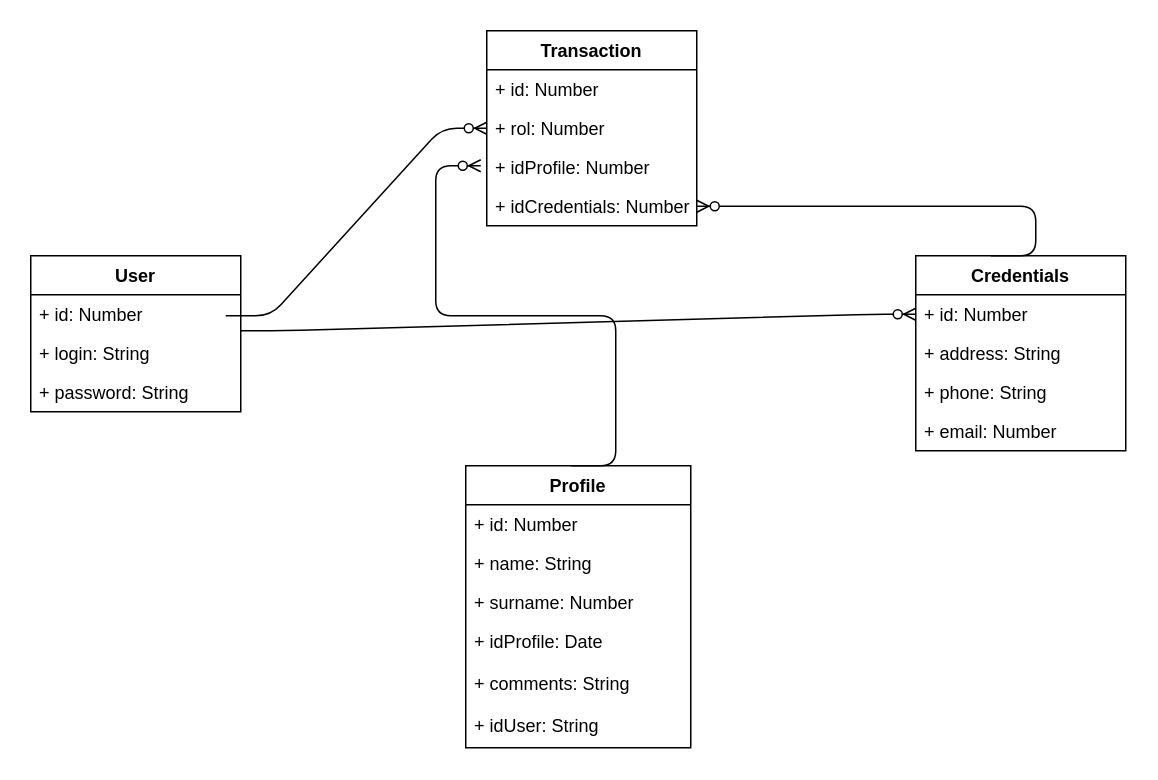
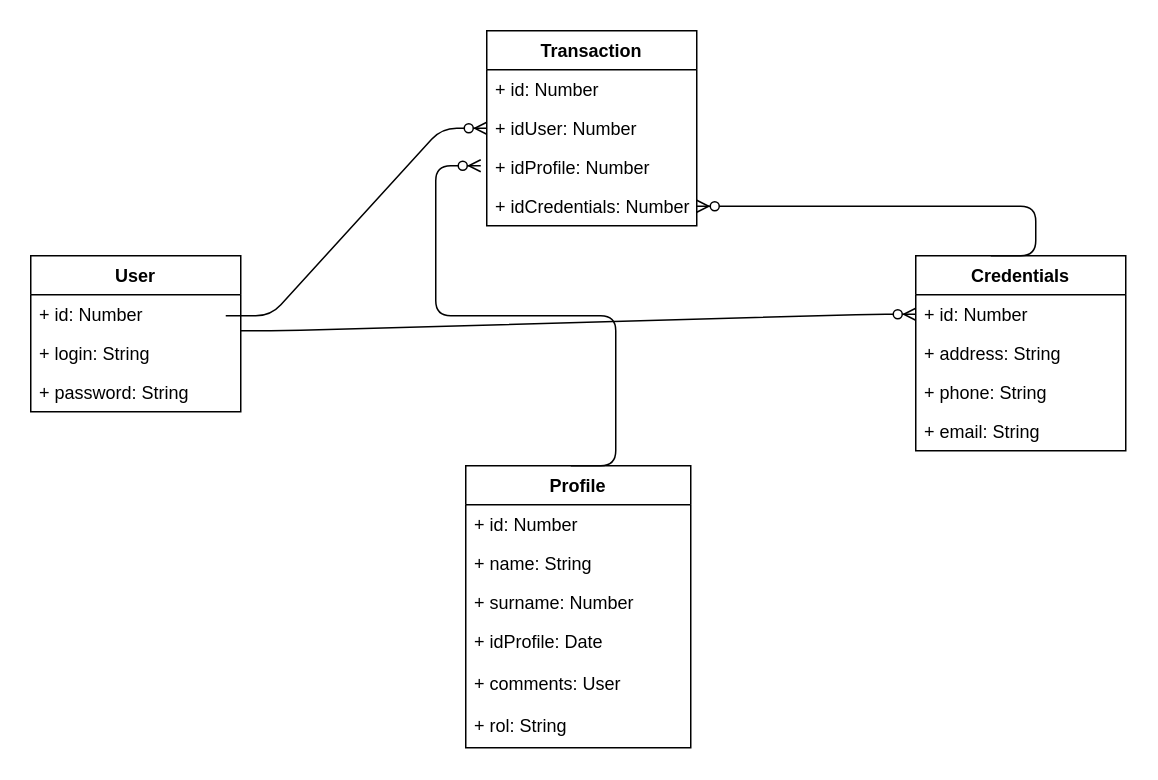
- <mxCell id="20" value="+ rol: Number" style="text;strokeColor=none;fillColor=none;align=left;verticalAlign=top;spacingLeft=4;spacingRight=4;overflow=hidden;rotatable=0;points=[[0,0.5],[1,0.5]];portConstraint=eastwest;" vertex="1" parent="18"><mxGeometry y="52" width="140" height="26" as="geometry" /></mxCell>
+ <mxCell id="20" value="+ idUser: Number" style="text;strokeColor=none;fillColor=none;align=left;verticalAlign=top;spacingLeft=4;spacingRight=4;overflow=hidden;rotatable=0;points=[[0,0.5],[1,0.5]];portConstraint=eastwest;" vertex="1" parent="18"><mxGeometry y="52" width="140" height="26" as="geometry" /></mxCell>
- <mxCell id="17" value="+ email: Number" style="text;strokeColor=none;fillColor=none;align=left;verticalAlign=top;spacingLeft=4;spacingRight=4;overflow=hidden;rotatable=0;points=[[0,0.5],[1,0.5]];portConstraint=eastwest;" vertex="1" parent="13"><mxGeometry y="104" width="140" height="26" as="geometry" /></mxCell>
+ <mxCell id="17" value="+ email: String" style="text;strokeColor=none;fillColor=none;align=left;verticalAlign=top;spacingLeft=4;spacingRight=4;overflow=hidden;rotatable=0;points=[[0,0.5],[1,0.5]];portConstraint=eastwest;" vertex="1" parent="13"><mxGeometry y="104" width="140" height="26" as="geometry" /></mxCell>
- <mxCell id="11" value="+ comments: String" style="text;strokeColor=none;fillColor=none;align=left;verticalAlign=top;spacingLeft=4;spacingRight=4;overflow=hidden;rotatable=0;points=[[0,0.5],[1,0.5]];portConstraint=eastwest;" vertex="1" parent="6"><mxGeometry y="132" width="150" height="28" as="geometry" /></mxCell>
+ <mxCell id="11" value="+ comments: User" style="text;strokeColor=none;fillColor=none;align=left;verticalAlign=top;spacingLeft=4;spacingRight=4;overflow=hidden;rotatable=0;points=[[0,0.5],[1,0.5]];portConstraint=eastwest;" vertex="1" parent="6"><mxGeometry y="132" width="150" height="28" as="geometry" /></mxCell>
- <mxCell id="12" value="+ idUser: String" style="text;strokeColor=none;fillColor=none;align=left;verticalAlign=top;spacingLeft=4;spacingRight=4;overflow=hidden;rotatable=0;points=[[0,0.5],[1,0.5]];portConstraint=eastwest;" vertex="1" parent="6"><mxGeometry y="160" width="150" height="28" as="geometry" /></mxCell>
+ <mxCell id="12" value="+ rol: String" style="text;strokeColor=none;fillColor=none;align=left;verticalAlign=top;spacingLeft=4;spacingRight=4;overflow=hidden;rotatable=0;points=[[0,0.5],[1,0.5]];portConstraint=eastwest;" vertex="1" parent="6"><mxGeometry y="160" width="150" height="28" as="geometry" /></mxCell>
